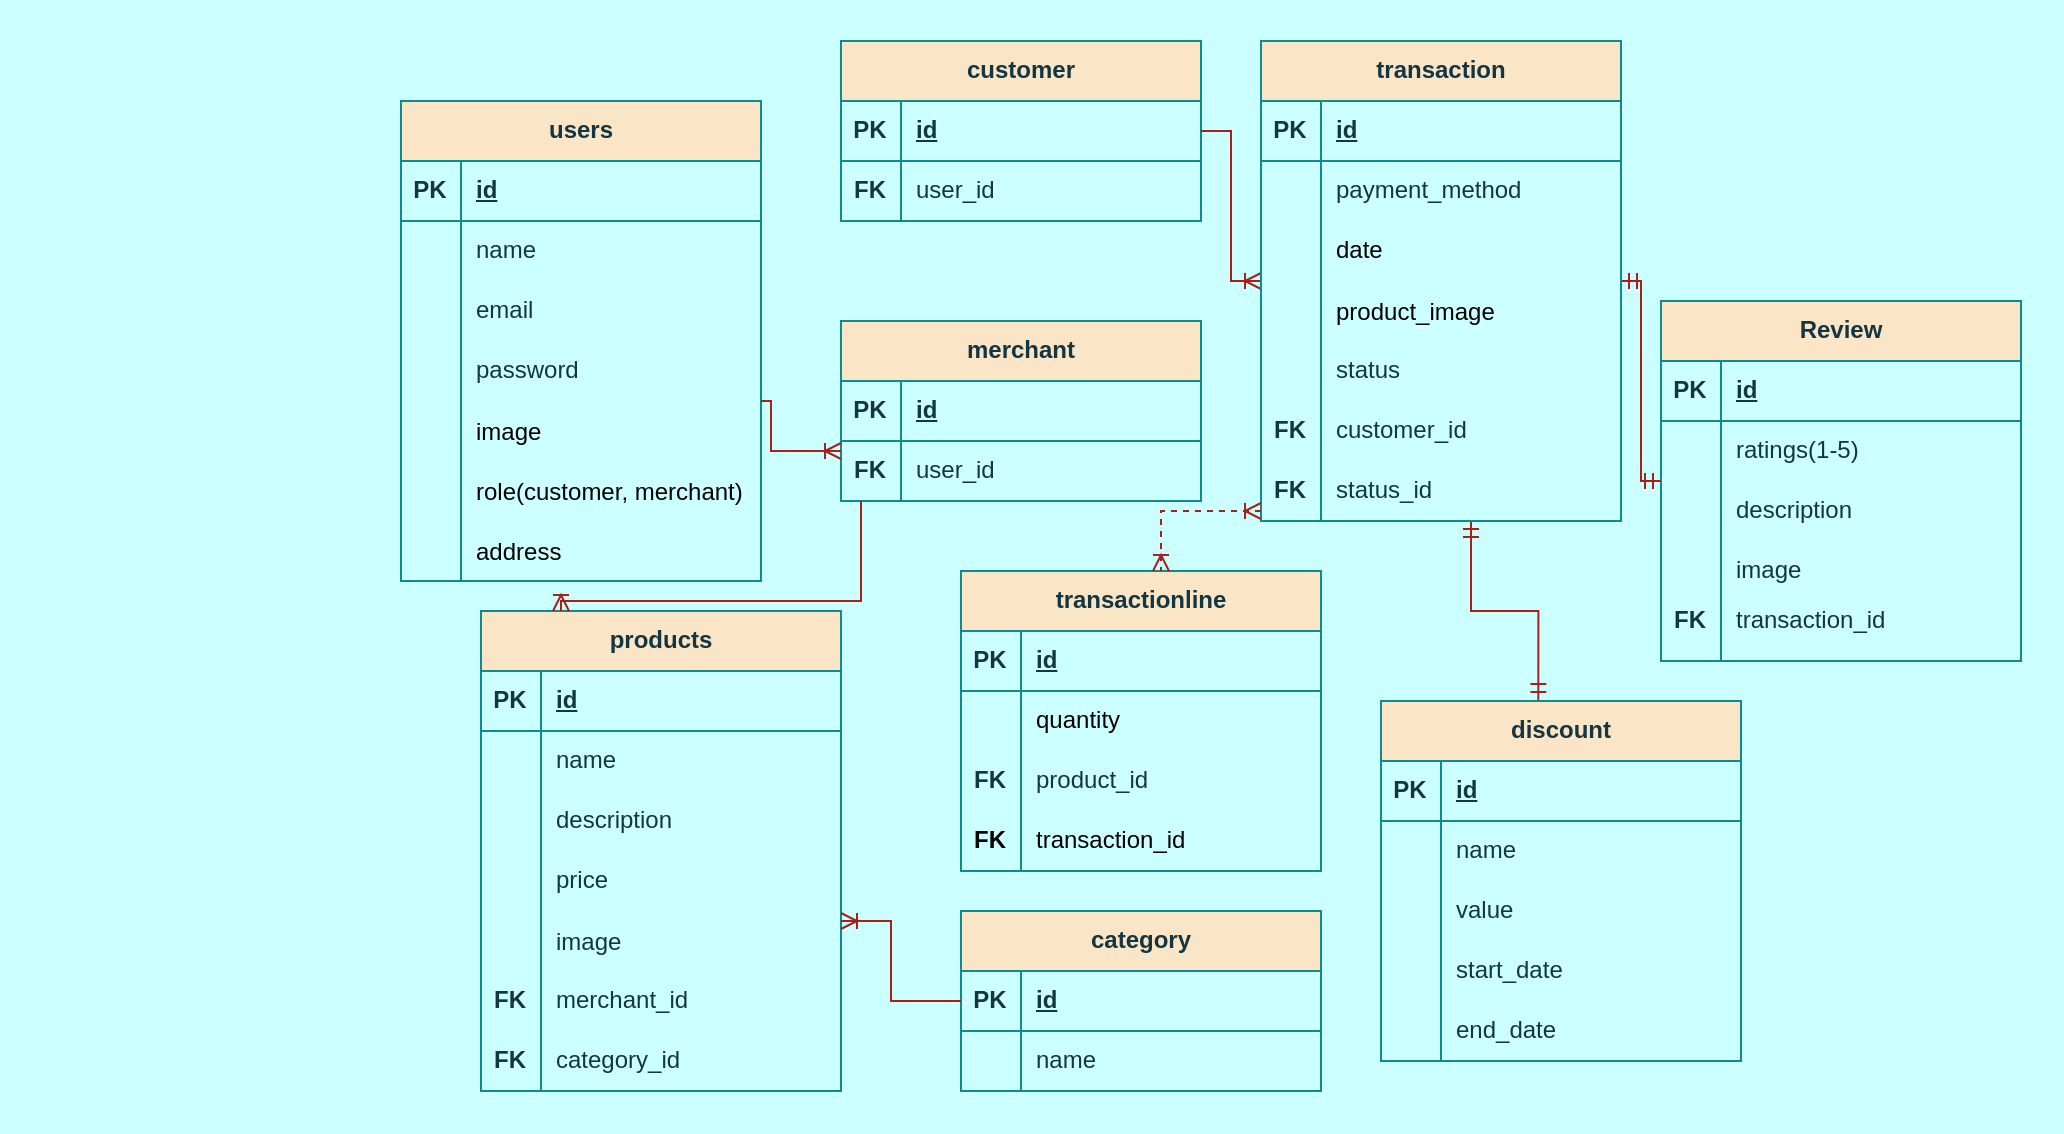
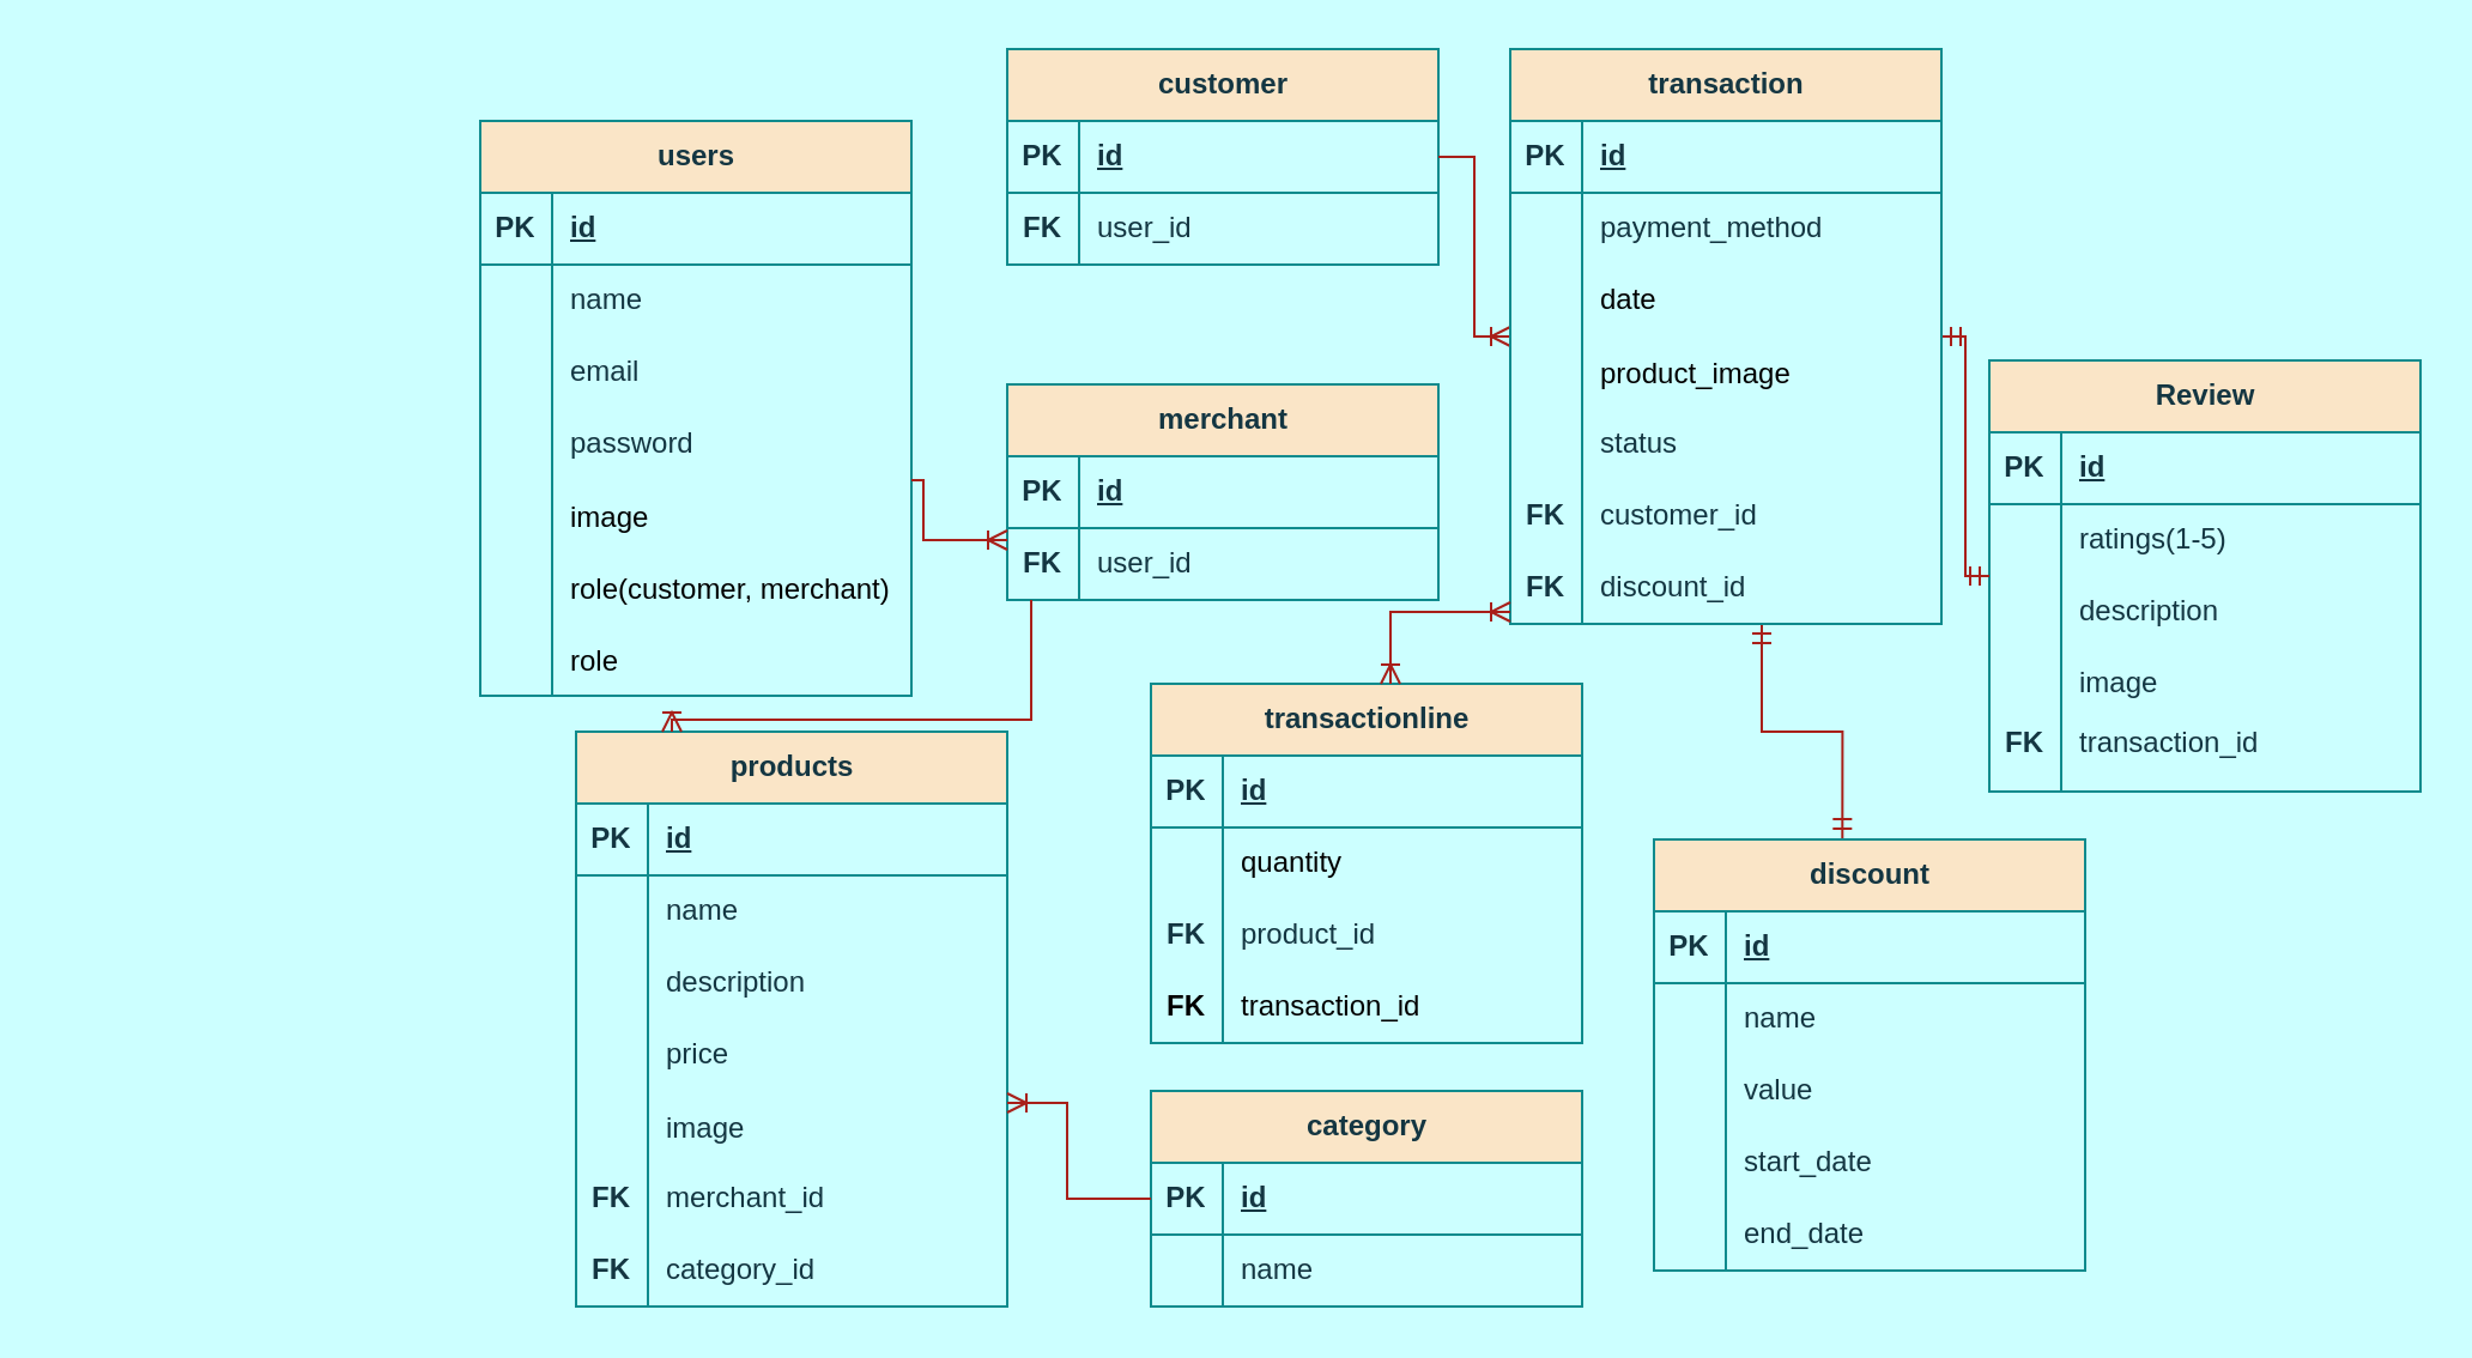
- <mxCell id="145" value="&lt;font color=&quot;#143642&quot;&gt;status_id&lt;/font&gt;" style="shape=partialRectangle;connectable=0;fillColor=none;top=0;left=0;bottom=0;right=0;align=left;spacingLeft=6;fontStyle=0;overflow=hidden;whiteSpace=wrap;html=1;" parent="143" vertex="1"><mxGeometry x="30" width="150" height="30" as="geometry"><mxRectangle width="150" height="30" as="alternateBounds" /></mxGeometry></mxCell>
+ <mxCell id="145" value="&lt;font color=&quot;#143642&quot;&gt;discount_id&lt;/font&gt;" style="shape=partialRectangle;connectable=0;fillColor=none;top=0;left=0;bottom=0;right=0;align=left;spacingLeft=6;fontStyle=0;overflow=hidden;whiteSpace=wrap;html=1;" parent="143" vertex="1"><mxGeometry x="30" width="150" height="30" as="geometry"><mxRectangle width="150" height="30" as="alternateBounds" /></mxGeometry></mxCell>
- <mxCell id="146" value="" style="fontSize=12;html=1;endArrow=ERoneToMany;rounded=0;labelBackgroundColor=none;strokeColor=#A8201A;fontColor=#143642;elbow=vertical;startArrow=ERoneToMany;startFill=0;edgeStyle=orthogonalEdgeStyle;dashed=1;" parent="1" source="124" target="111" edge="1"><mxGeometry width="100" height="100" relative="1" as="geometry"><mxPoint x="650" y="270" as="sourcePoint" /><mxPoint x="560" y="285" as="targetPoint" /><Array as="points"><mxPoint x="690" y="255" /><mxPoint x="580" y="255" /></Array></mxGeometry></mxCell>
+ <mxCell id="146" value="" style="fontSize=12;html=1;endArrow=ERoneToMany;rounded=0;labelBackgroundColor=none;strokeColor=#A8201A;fontColor=#143642;elbow=vertical;startArrow=ERoneToMany;startFill=0;edgeStyle=orthogonalEdgeStyle;" parent="1" source="124" target="111" edge="1"><mxGeometry width="100" height="100" relative="1" as="geometry"><mxPoint x="650" y="270" as="sourcePoint" /><mxPoint x="560" y="285" as="targetPoint" /><Array as="points"><mxPoint x="690" y="255" /><mxPoint x="580" y="255" /></Array></mxGeometry></mxCell>
- <mxCell id="31" value="address" style="shape=partialRectangle;connectable=0;fillColor=none;top=0;left=0;bottom=0;right=0;align=left;spacingLeft=6;overflow=hidden;" parent="29" vertex="1"><mxGeometry x="30" width="150" height="30" as="geometry"><mxRectangle width="150" height="30" as="alternateBounds" /></mxGeometry></mxCell>
+ <mxCell id="31" value="role" style="shape=partialRectangle;connectable=0;fillColor=none;top=0;left=0;bottom=0;right=0;align=left;spacingLeft=6;overflow=hidden;" parent="29" vertex="1"><mxGeometry x="30" width="150" height="30" as="geometry"><mxRectangle width="150" height="30" as="alternateBounds" /></mxGeometry></mxCell>
